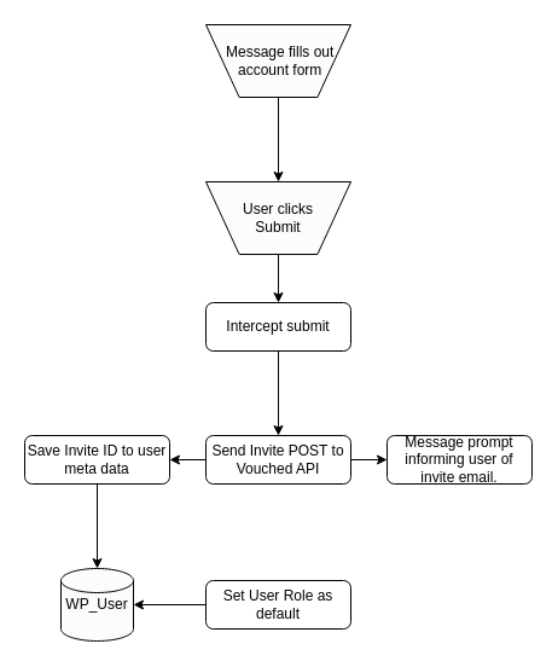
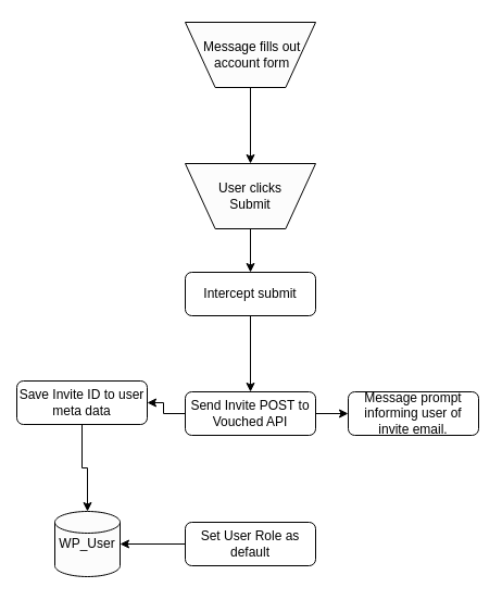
- <mxCell id="12" value="Save Invite ID to user meta data" style="rounded=1;whiteSpace=wrap;html=1;fontSize=12;glass=0;strokeWidth=1;shadow=0;" parent="1" vertex="1"><mxGeometry x="20" y="360" width="120" height="40" as="geometry" /></mxCell>
+ <mxCell id="12" value="Save Invite ID to user meta data" style="rounded=1;whiteSpace=wrap;html=1;fontSize=12;glass=0;strokeWidth=1;shadow=0;" parent="1" vertex="1"><mxGeometry x="15" y="350" width="120" height="40" as="geometry" /></mxCell>
